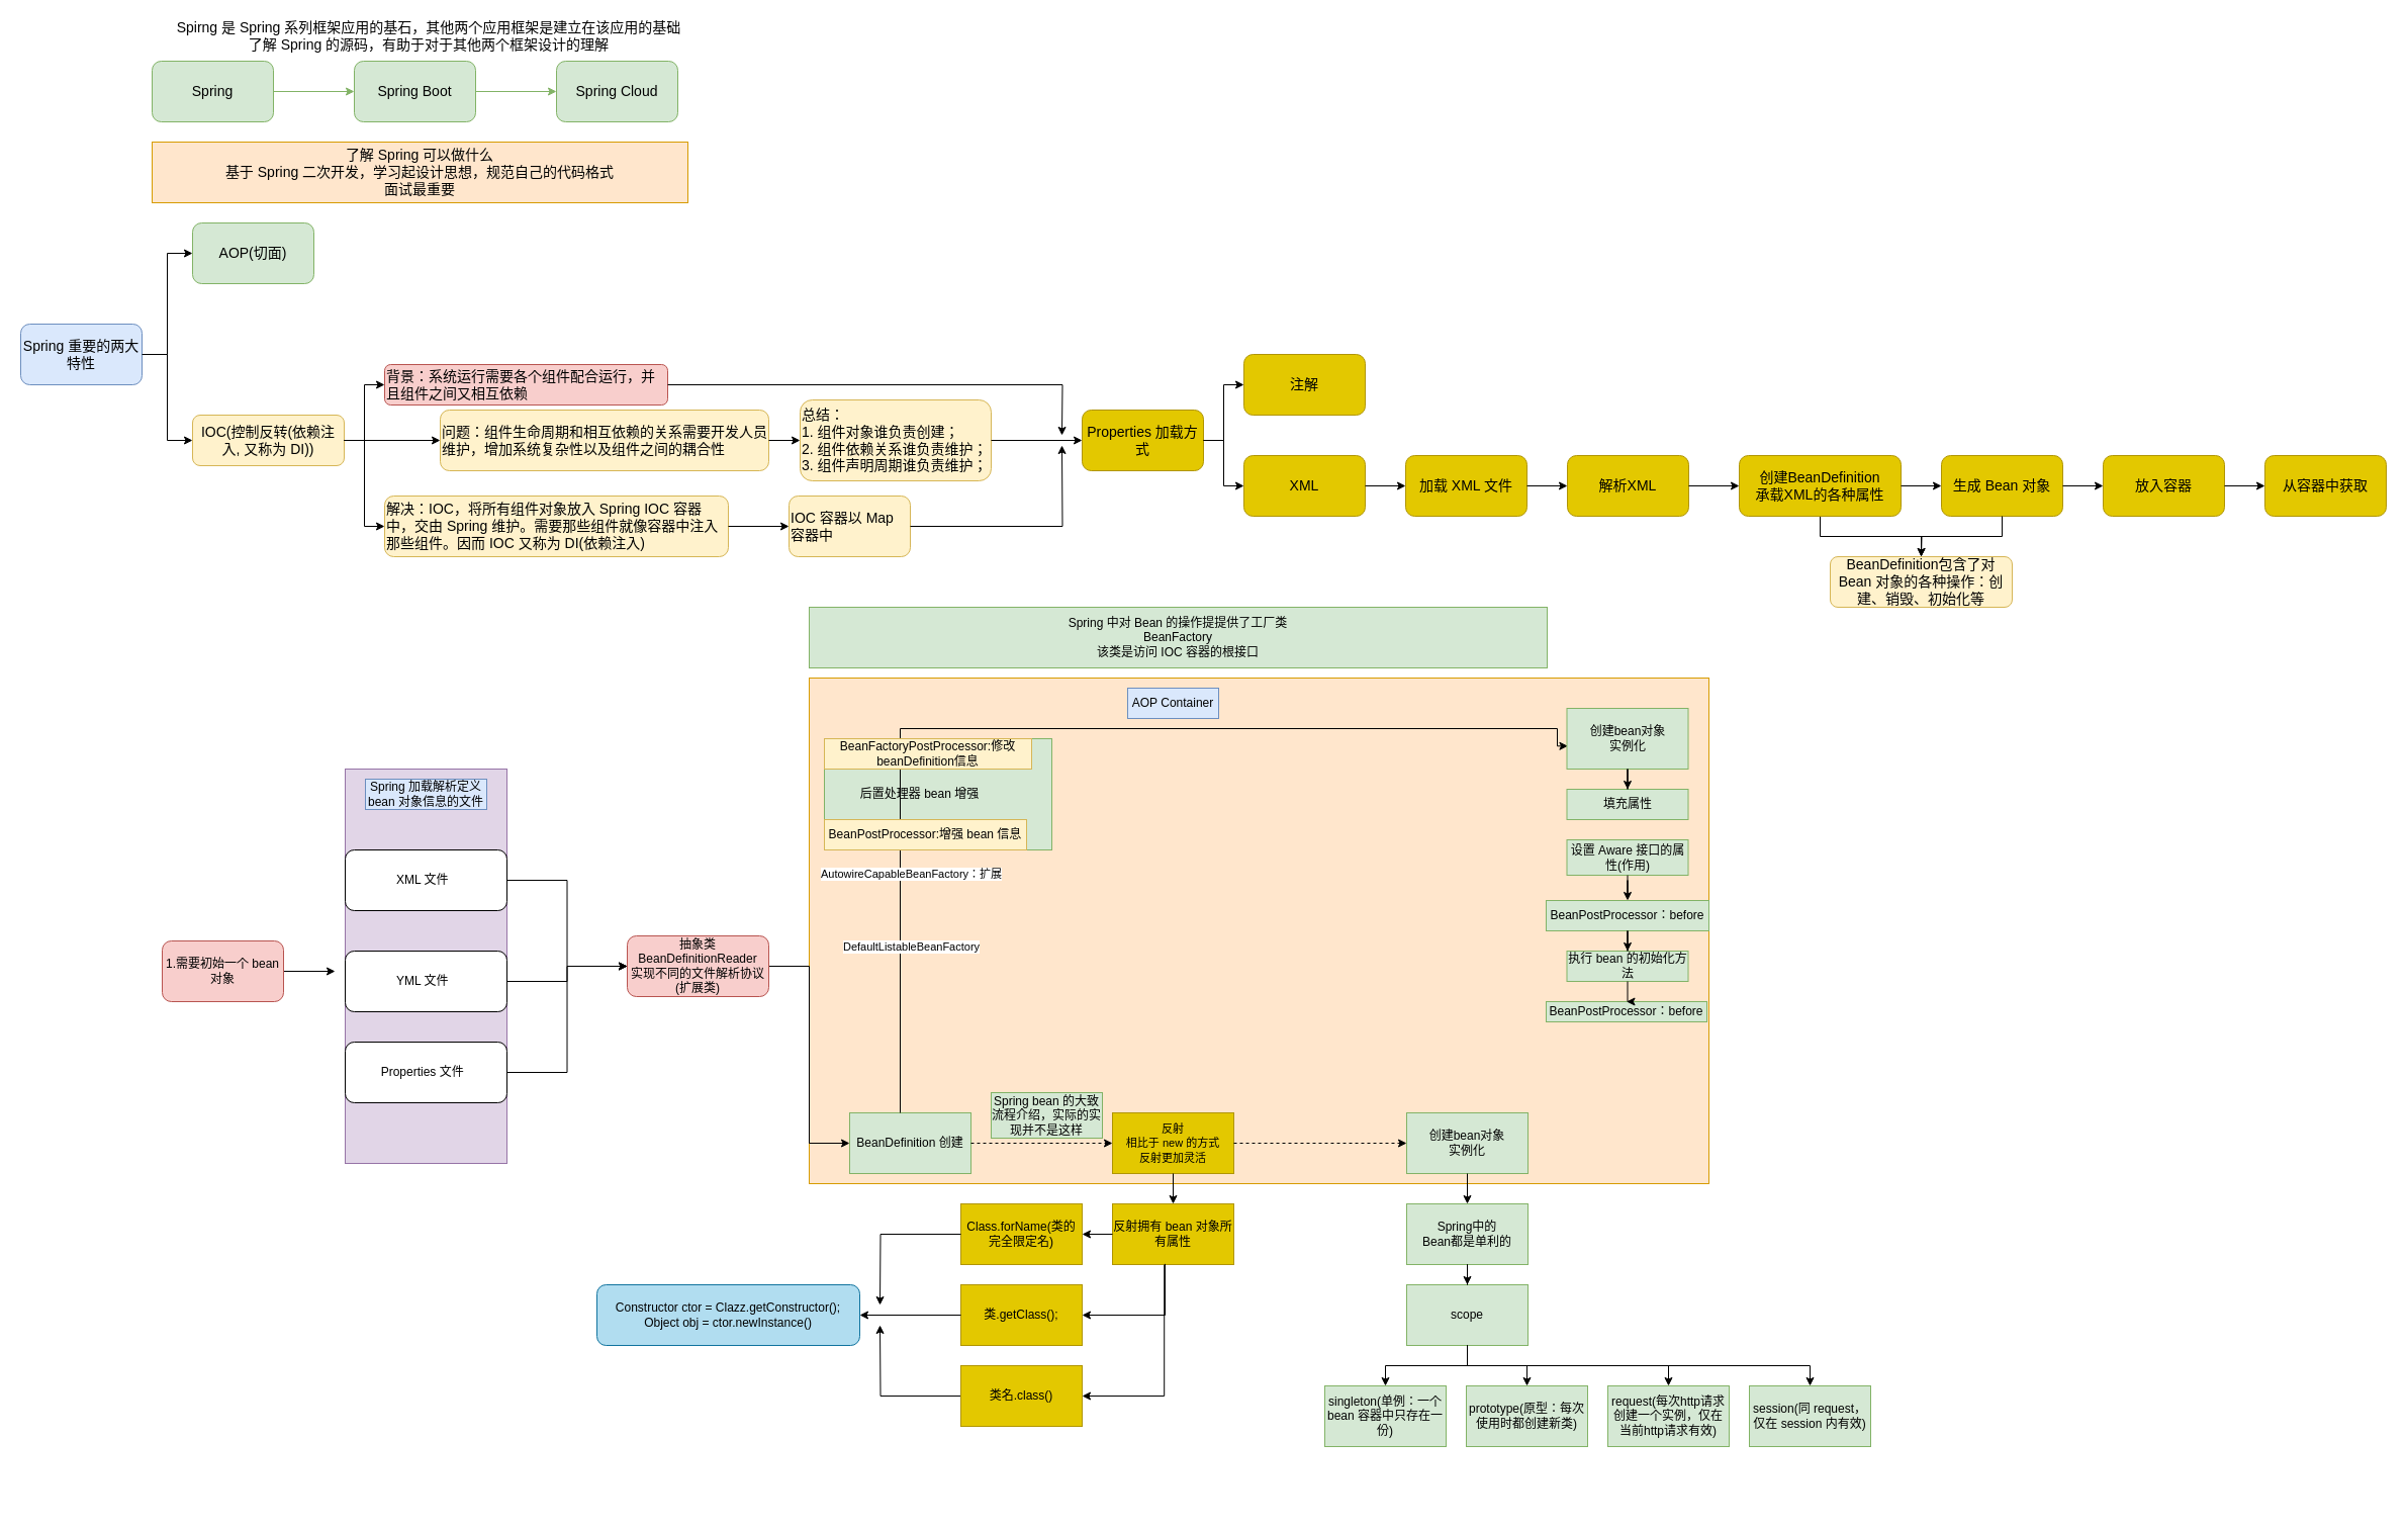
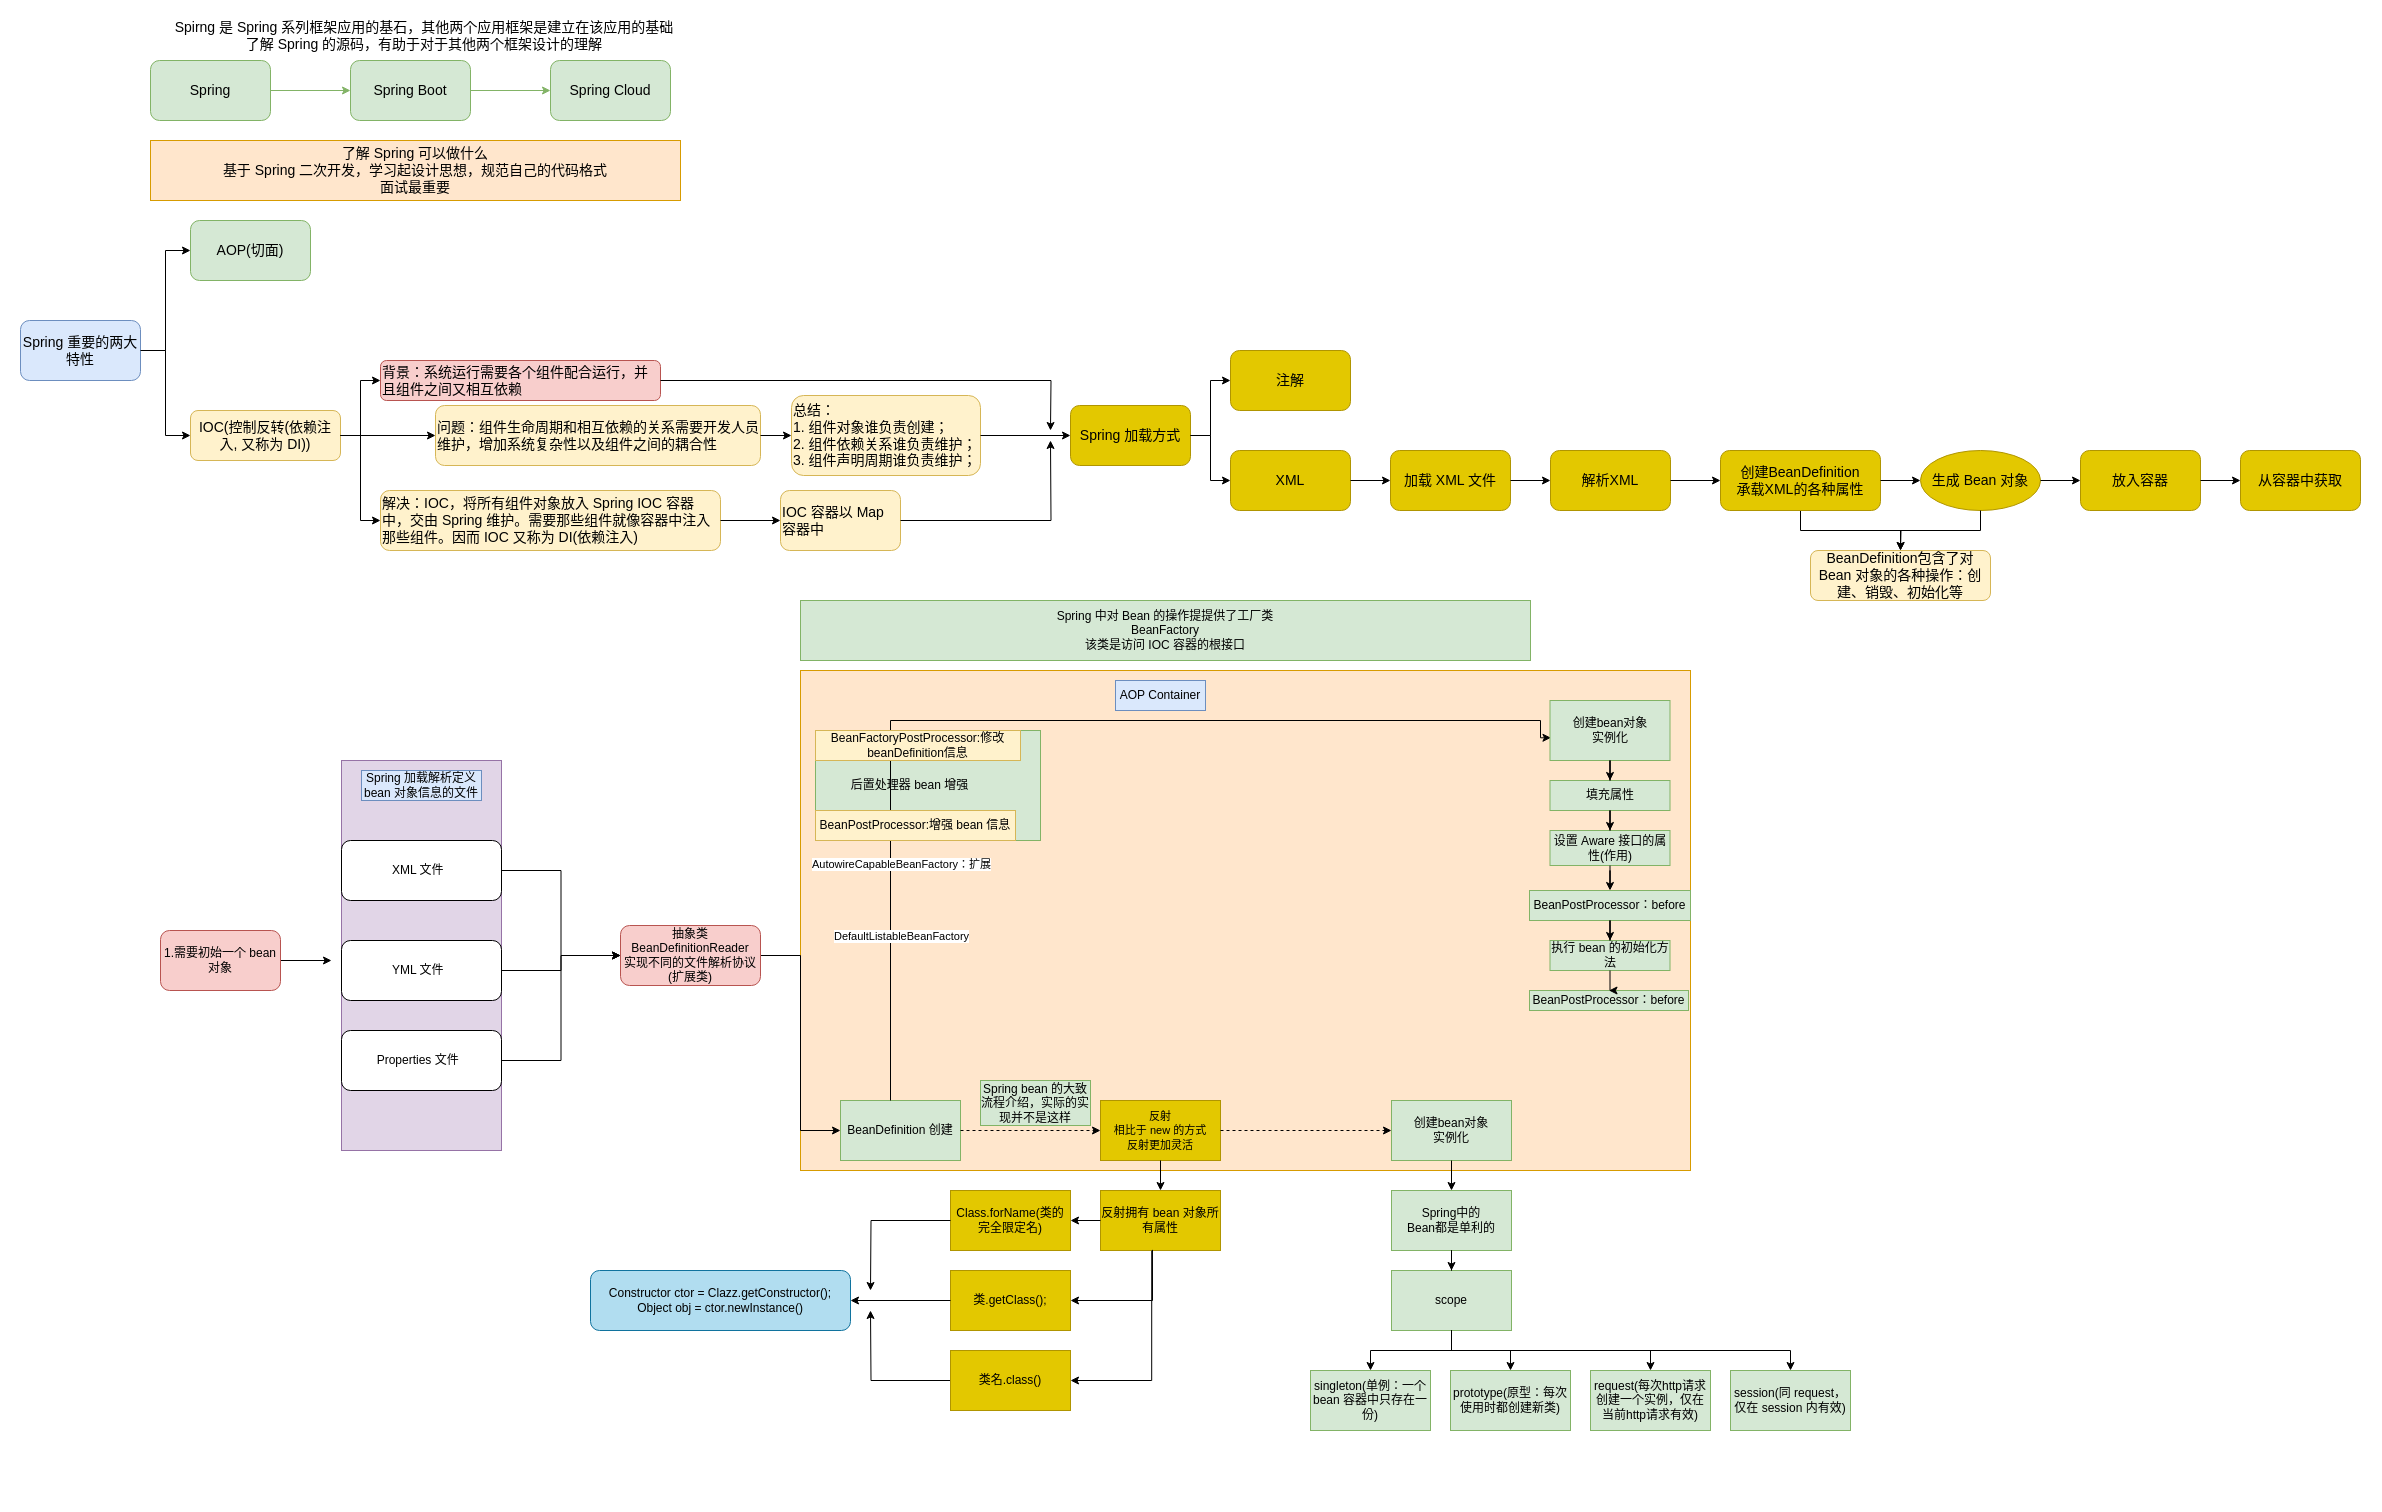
- <mxCell id="28" value="Properties 加载方式" style="rounded=1;whiteSpace=wrap;html=1;fontSize=14;fillColor=#e3c800;fontColor=#000000;strokeColor=#B09500;" parent="12" vertex="1"><mxGeometry x="880" y="55" width="120" height="60" as="geometry" /></mxCell>
+ <mxCell id="28" value="Spring 加载方式" style="rounded=1;whiteSpace=wrap;html=1;fontSize=14;fillColor=#e3c800;fontColor=#000000;strokeColor=#B09500;" parent="12" vertex="1"><mxGeometry x="880" y="55" width="120" height="60" as="geometry" /></mxCell>
- <mxCell id="40" value="生成 Bean 对象" style="whiteSpace=wrap;html=1;fontSize=14;fillColor=#e3c800;strokeColor=#B09500;fontColor=#000000;rounded=1;" parent="31" vertex="1"><mxGeometry x="690" width="120" height="60" as="geometry" /></mxCell>
+ <mxCell id="40" value="生成 Bean 对象" style="ellipse;whiteSpace=wrap;html=1;fontSize=14;fillColor=#e3c800;strokeColor=#B09500;fontColor=#000000;" parent="31" vertex="1"><mxGeometry x="690" width="120" height="60" as="geometry" /></mxCell>
+ <mxCell id="83" value="" style="edgeStyle=orthogonalEdgeStyle;rounded=0;orthogonalLoop=1;jettySize=auto;html=1;" edge="1" parent="75" source="77" target="78"><mxGeometry relative="1" as="geometry" /></mxCell>
